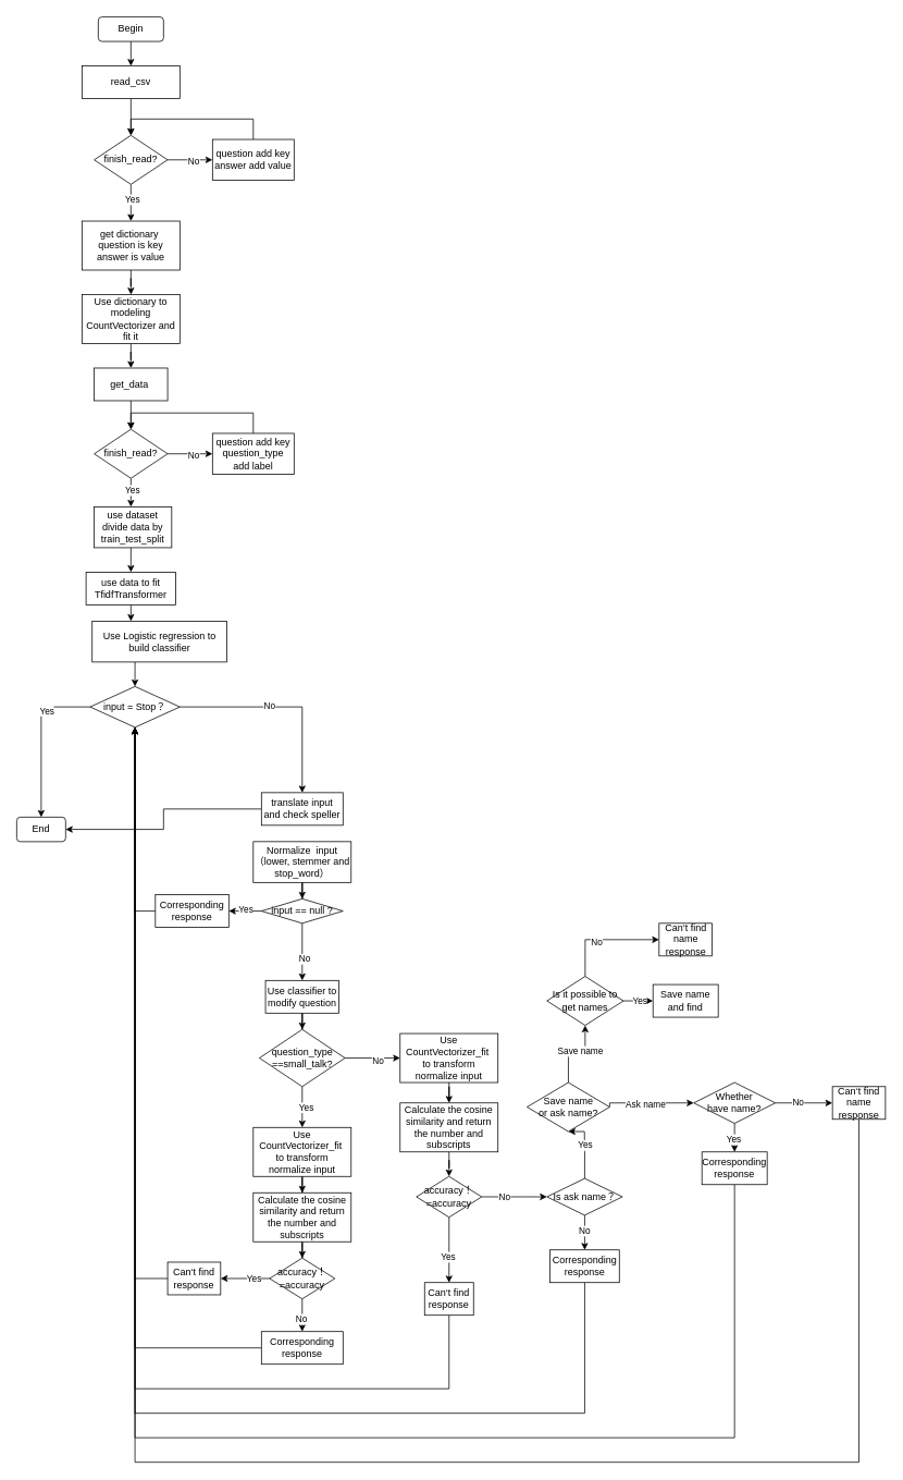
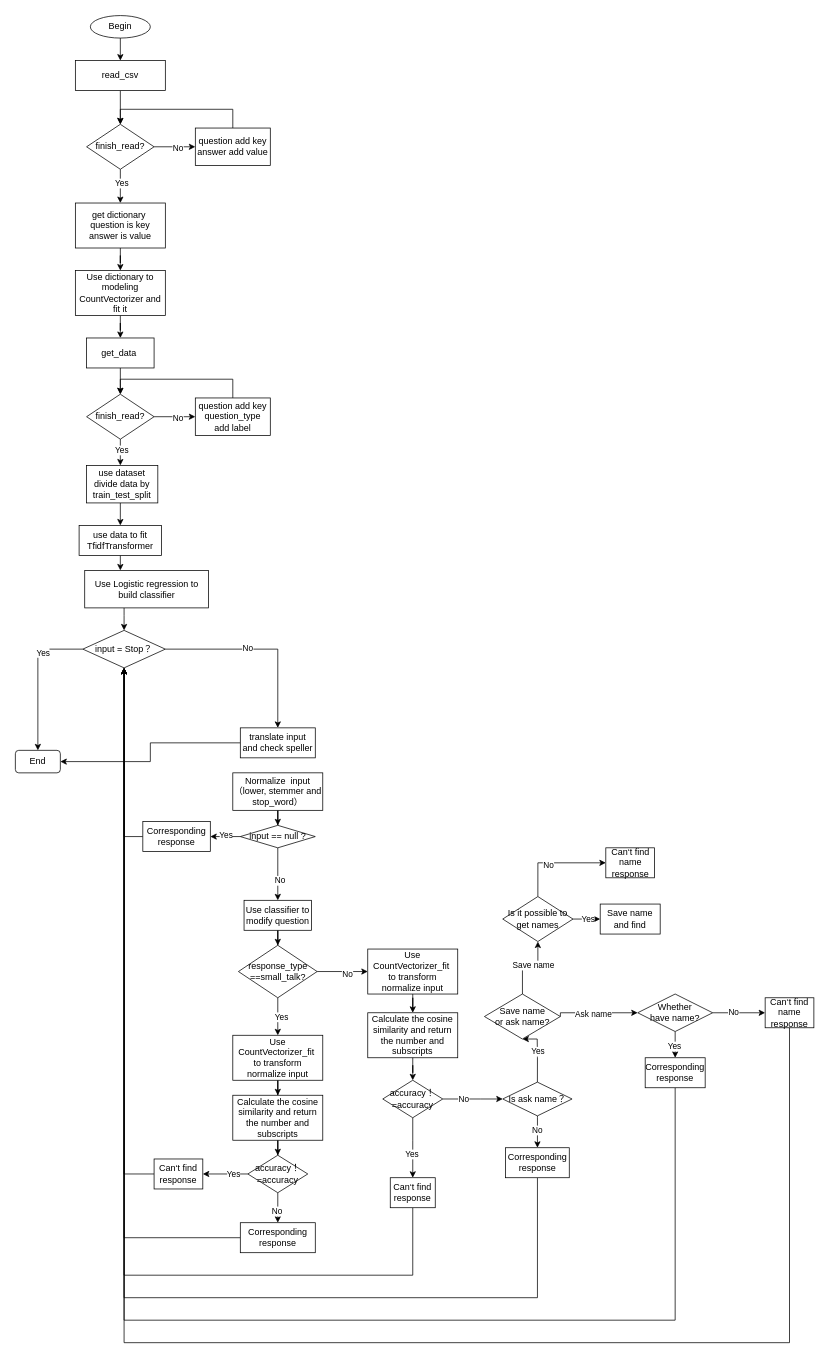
- <mxCell id="5" value="Begin" style="rounded=1;whiteSpace=wrap;html=1;" vertex="1" parent="1"><mxGeometry x="120" y="20" width="80" height="30" as="geometry" /></mxCell>
+ <mxCell id="5" value="Begin" style="ellipse;whiteSpace=wrap;html=1;" vertex="1" parent="1"><mxGeometry x="120" y="20" width="80" height="30" as="geometry" /></mxCell>
- <mxCell id="55" value="question_type&lt;br&gt;==small_talk?" style="rhombus;whiteSpace=wrap;html=1;" vertex="1" parent="1"><mxGeometry x="317.5" y="1260" width="105" height="70" as="geometry" /></mxCell>
+ <mxCell id="55" value="response_type&lt;br&gt;==small_talk?" style="rhombus;whiteSpace=wrap;html=1;" vertex="1" parent="1"><mxGeometry x="317.5" y="1260" width="105" height="70" as="geometry" /></mxCell>
